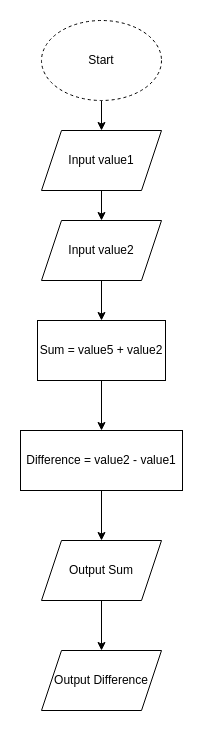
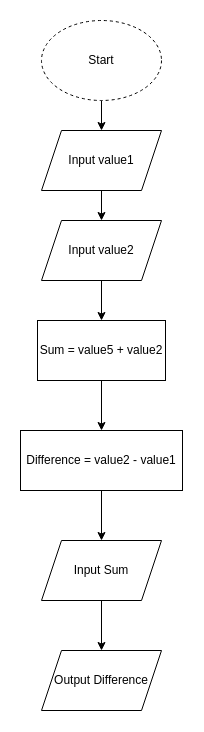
- <mxCell id="11" value="Output Sum" style="shape=parallelogram;perimeter=parallelogramPerimeter;whiteSpace=wrap;html=1;fixedSize=1;" vertex="1" parent="1"><mxGeometry x="41" y="540" width="120" height="60" as="geometry" /></mxCell>
+ <mxCell id="11" value="Input Sum" style="shape=parallelogram;perimeter=parallelogramPerimeter;whiteSpace=wrap;html=1;fixedSize=1;" vertex="1" parent="1"><mxGeometry x="41" y="540" width="120" height="60" as="geometry" /></mxCell>
